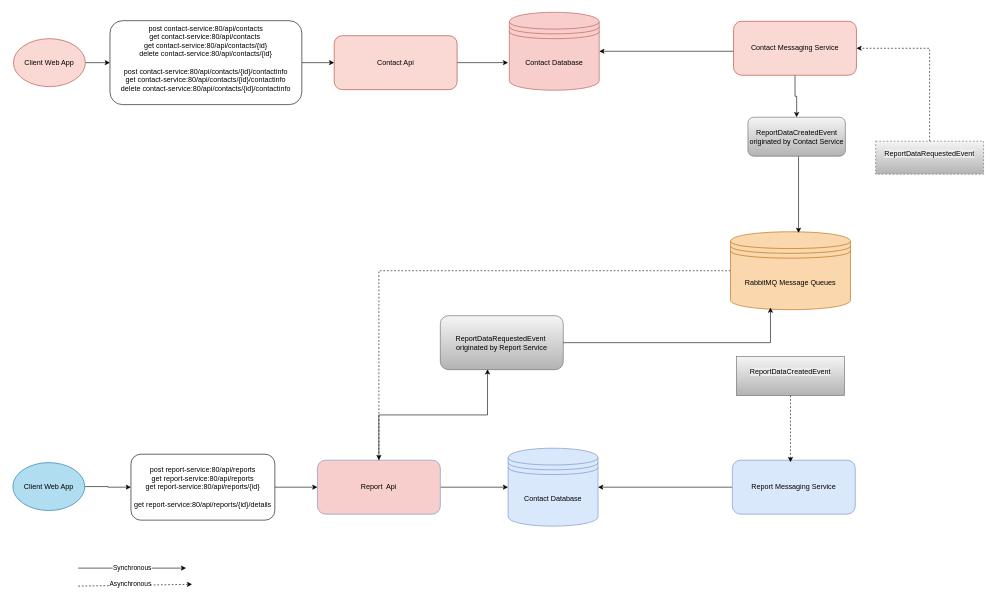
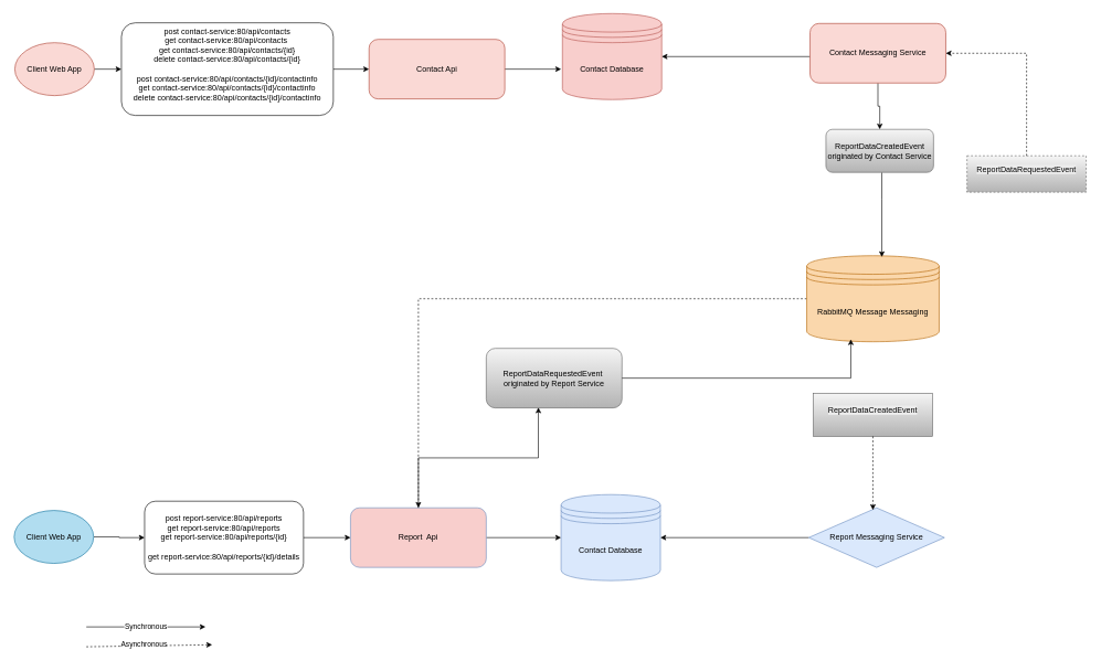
- <mxCell id="10" value="RabbitMQ Message Queues" style="shape=datastore;whiteSpace=wrap;html=1;fillColor=#fad7ac;strokeColor=#b46504;" parent="1" vertex="1"><mxGeometry x="1217" y="386" width="200" height="130" as="geometry" /></mxCell>
+ <mxCell id="10" value="RabbitMQ Message Messaging" style="shape=datastore;whiteSpace=wrap;html=1;fillColor=#fad7ac;strokeColor=#b46504;" parent="1" vertex="1"><mxGeometry x="1217" y="386" width="200" height="130" as="geometry" /></mxCell>
- <mxCell id="27" value="Report&lt;span style=&quot;background-color: transparent; color: light-dark(rgb(0, 0, 0), rgb(255, 255, 255));&quot;&gt;&amp;nbsp;Messaging&amp;nbsp;&lt;/span&gt;&lt;span style=&quot;background-color: transparent; color: light-dark(rgb(0, 0, 0), rgb(255, 255, 255));&quot;&gt;Service&lt;/span&gt;" style="whiteSpace=wrap;html=1;rounded=1;fillColor=#dae8fc;strokeColor=#6c8ebf;" parent="1" vertex="1"><mxGeometry x="1220" y="767" width="205" height="90" as="geometry" /></mxCell>
+ <mxCell id="27" value="Report&lt;span style=&quot;background-color: transparent; color: light-dark(rgb(0, 0, 0), rgb(255, 255, 255));&quot;&gt;&amp;nbsp;Messaging&amp;nbsp;&lt;/span&gt;&lt;span style=&quot;background-color: transparent; color: light-dark(rgb(0, 0, 0), rgb(255, 255, 255));&quot;&gt;Service&lt;/span&gt;" style="rhombus;whiteSpace=wrap;html=1;fillColor=#dae8fc;strokeColor=#6c8ebf;" parent="1" vertex="1"><mxGeometry x="1220" y="767" width="205" height="90" as="geometry" /></mxCell>
